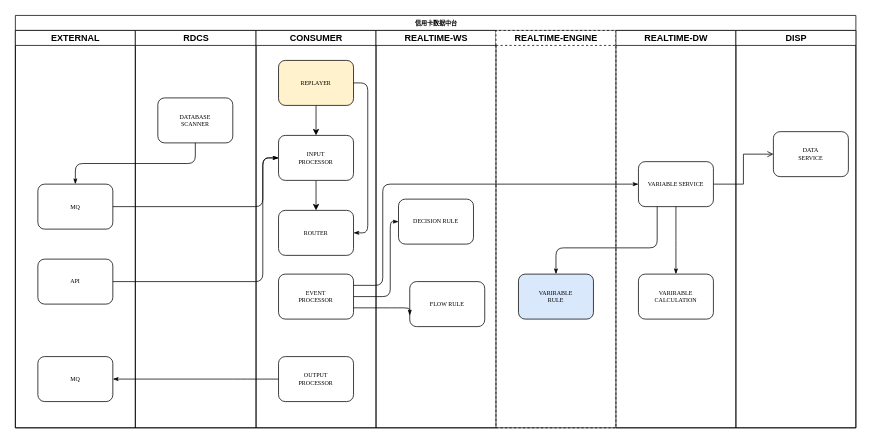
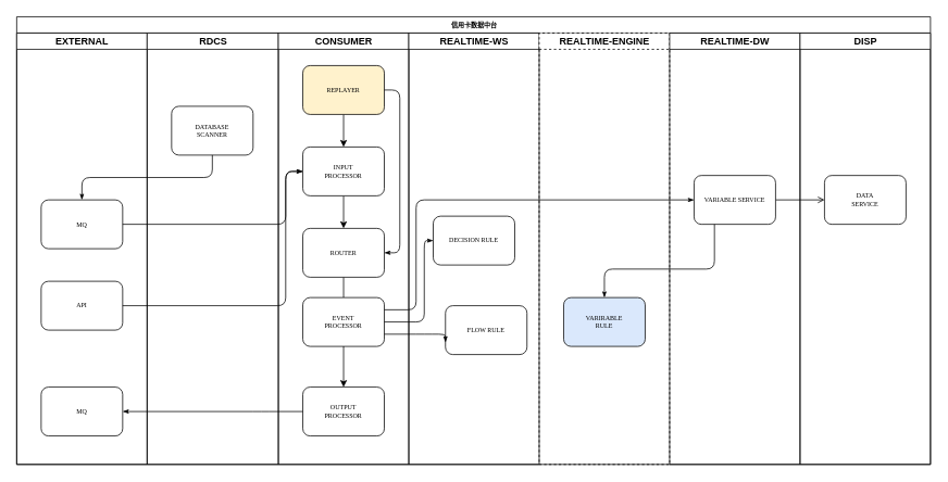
- <mxCell id="37" value="DATA&lt;br&gt;SERVICE" style="rounded=1;whiteSpace=wrap;html=1;shadow=0;labelBackgroundColor=none;strokeColor=#000000;strokeWidth=1;fillColor=#ffffff;fontFamily=Verdana;fontSize=8;fontColor=#000000;align=center;" parent="36" vertex="1"><mxGeometry x="50" y="135" width="100" height="60" as="geometry" /></mxCell>
+ <mxCell id="37" value="DATA&lt;br&gt;SERVICE" style="rounded=1;whiteSpace=wrap;html=1;shadow=0;labelBackgroundColor=none;strokeColor=#000000;strokeWidth=1;fillColor=#ffffff;fontFamily=Verdana;fontSize=8;fontColor=#000000;align=center;" parent="36" vertex="1"><mxGeometry x="30" y="175" width="100" height="60" as="geometry" /></mxCell>
- <mxCell id="35" style="edgeStyle=orthogonalEdgeStyle;rounded=1;html=1;labelBackgroundColor=none;startArrow=none;startFill=0;startSize=5;endArrow=classicThin;endFill=1;endSize=5;jettySize=auto;orthogonalLoop=1;strokeColor=#000000;strokeWidth=1;fontFamily=Verdana;fontSize=8;fontColor=#000000;exitX=0.5;exitY=1;exitDx=0;exitDy=0;entryX=0.5;entryY=0;entryDx=0;entryDy=0;" parent="32" source="33" target="34" edge="1"><mxGeometry relative="1" as="geometry"><mxPoint x="90" y="245" as="sourcePoint" /><mxPoint x="-70" y="335" as="targetPoint" /><Array as="points"><mxPoint x="80" y="280" /><mxPoint x="80" y="280" /></Array></mxGeometry></mxCell>
- <mxCell id="34" value="VARIRABLE&lt;br&gt;CALCULATION" style="rounded=1;whiteSpace=wrap;html=1;shadow=0;labelBackgroundColor=none;strokeColor=#000000;strokeWidth=1;fillColor=#ffffff;fontFamily=Verdana;fontSize=8;fontColor=#000000;align=center;" parent="32" vertex="1"><mxGeometry x="30" y="325" width="100" height="60" as="geometry" /></mxCell>
+ <mxCell id="12" value="" style="edgeStyle=orthogonalEdgeStyle;rounded=0;orthogonalLoop=1;jettySize=auto;html=1;" parent="9" source="13" target="14" edge="1"><mxGeometry relative="1" as="geometry" /></mxCell>
